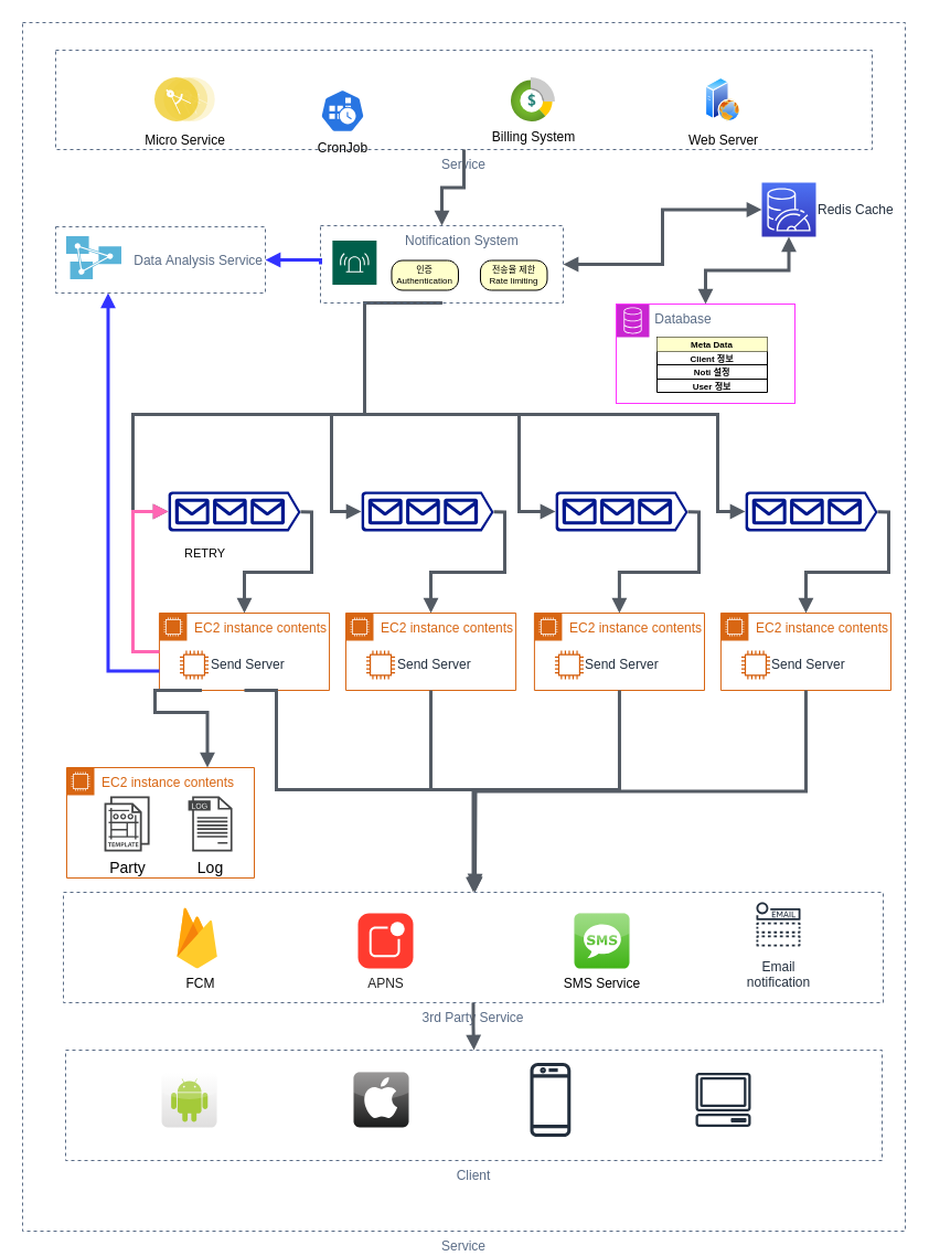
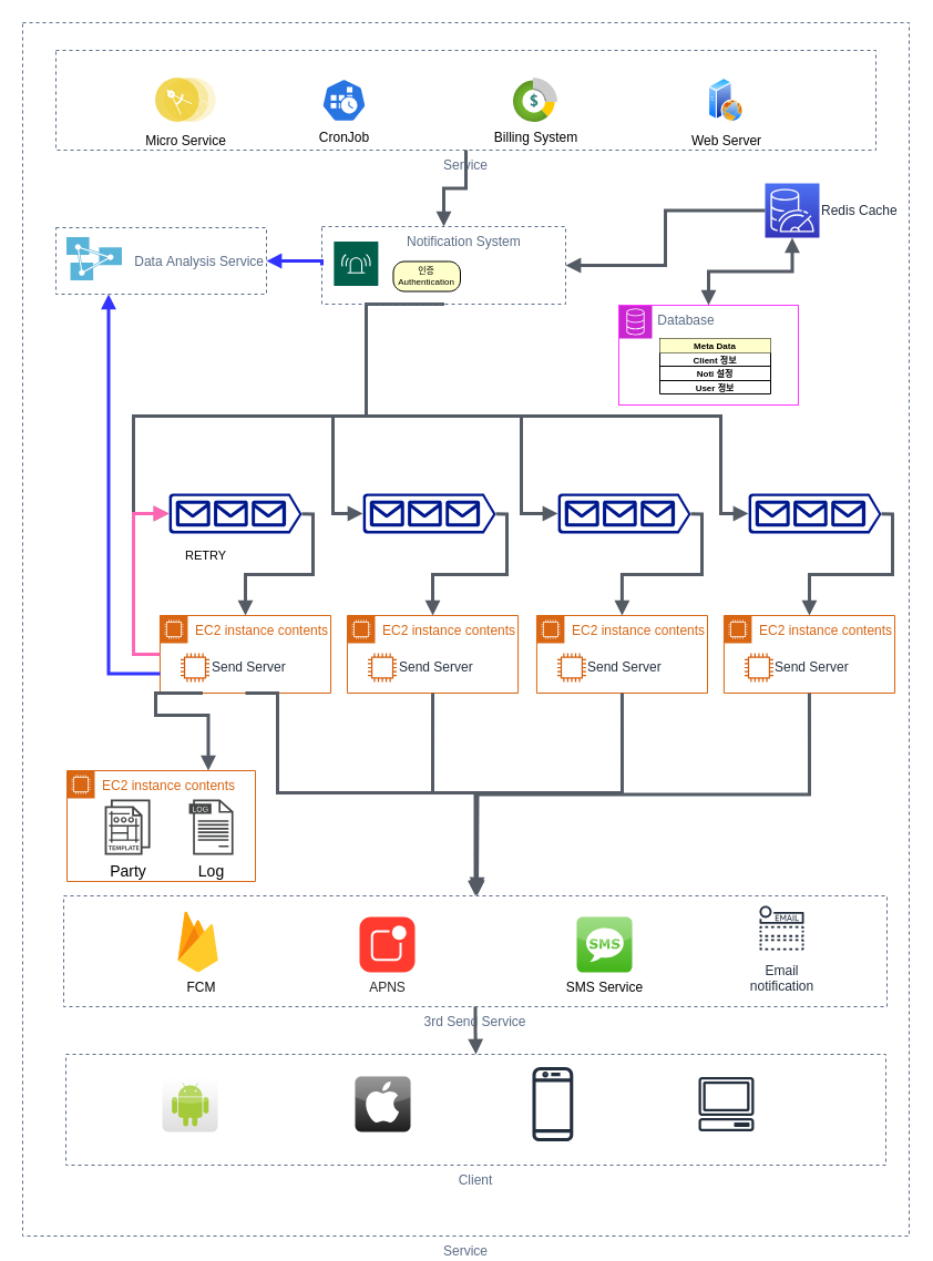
- <mxCell id="7" value="CronJob" style="sketch=0;html=1;dashed=0;whitespace=wrap;fillColor=#2875E2;strokeColor=#ffffff;points=[[0.005,0.63,0],[0.1,0.2,0],[0.9,0.2,0],[0.5,0,0],[0.995,0.63,0],[0.72,0.99,0],[0.5,1,0],[0.28,0.99,0]];verticalLabelPosition=bottom;align=center;verticalAlign=top;shape=mxgraph.kubernetes.icon;prIcon=cronjob" parent="1" vertex="1"><mxGeometry x="290" y="80" width="40" height="40" as="geometry" /></mxCell>
+ <mxCell id="7" value="CronJob" style="sketch=0;html=1;dashed=0;whitespace=wrap;fillColor=#2875E2;strokeColor=#ffffff;points=[[0.005,0.63,0],[0.1,0.2,0],[0.9,0.2,0],[0.5,0,0],[0.995,0.63,0],[0.72,0.99,0],[0.5,1,0],[0.28,0.99,0]];verticalLabelPosition=bottom;align=center;verticalAlign=top;shape=mxgraph.kubernetes.icon;prIcon=cronjob" parent="1" vertex="1"><mxGeometry x="290" y="70" width="40" height="40" as="geometry" /></mxCell>
- <mxCell id="21" value="" style="edgeStyle=orthogonalEdgeStyle;html=1;endArrow=block;elbow=vertical;startArrow=block;startFill=1;endFill=1;strokeColor=#545B64;rounded=0;exitX=1;exitY=0.5;exitDx=0;exitDy=0;entryX=0;entryY=0.5;entryDx=0;entryDy=0;entryPerimeter=0;strokeWidth=3;" parent="1" source="50" target="20" edge="1"><mxGeometry width="100" relative="1" as="geometry"><mxPoint x="330" y="385" as="sourcePoint" /><mxPoint x="430" y="385" as="targetPoint" /></mxGeometry></mxCell>
+ <mxCell id="21" value="" style="edgeStyle=orthogonalEdgeStyle;html=1;endArrow=none;elbow=vertical;startArrow=block;startFill=1;endFill=1;strokeColor=#545B64;rounded=0;exitX=1;exitY=0.5;exitDx=0;exitDy=0;entryX=0;entryY=0.5;entryDx=0;entryDy=0;entryPerimeter=0;strokeWidth=3;" parent="1" source="50" target="20" edge="1"><mxGeometry width="100" relative="1" as="geometry"><mxPoint x="330" y="385" as="sourcePoint" /><mxPoint x="430" y="385" as="targetPoint" /></mxGeometry></mxCell>
- <mxCell id="53" value="전송율 제한&lt;br&gt;Rate limiting" style="points=[[0.25,0,0],[0.5,0,0],[0.75,0,0],[1,0.25,0],[1,0.5,0],[1,0.75,0],[0.75,1,0],[0.5,1,0],[0.25,1,0],[0,0.75,0],[0,0.5,0],[0,0.25,0]];shape=mxgraph.bpmn.task;whiteSpace=wrap;rectStyle=rounded;size=10;html=1;taskMarker=abstract;labelBackgroundColor=none;strokeWidth=1;fontSize=8;fillColor=#FFFFCC;" parent="49" vertex="1"><mxGeometry x="144.964" y="31.5" width="60.521" height="27" as="geometry" /></mxCell>
- <mxCell id="5" value="3rd Party Service" style="fillColor=none;strokeColor=#5A6C86;dashed=1;verticalAlign=top;fontStyle=0;fontColor=#5A6C86;labelPosition=center;verticalLabelPosition=bottom;align=center;" parent="1" vertex="1"><mxGeometry x="57" y="808" width="743" height="100" as="geometry" /></mxCell>
+ <mxCell id="5" value="3rd Send Service" style="fillColor=none;strokeColor=#5A6C86;dashed=1;verticalAlign=top;fontStyle=0;fontColor=#5A6C86;labelPosition=center;verticalLabelPosition=bottom;align=center;" parent="1" vertex="1"><mxGeometry x="57" y="808" width="743" height="100" as="geometry" /></mxCell>
